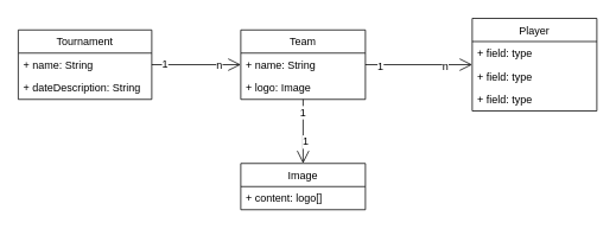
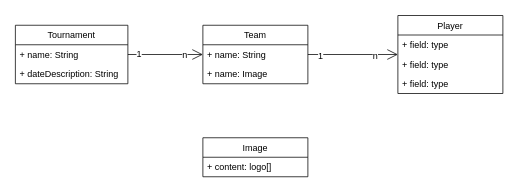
- <mxCell id="7" value="+ logo: Image" style="text;strokeColor=none;fillColor=none;align=left;verticalAlign=top;spacingLeft=4;spacingRight=4;overflow=hidden;rotatable=0;points=[[0,0.5],[1,0.5]];portConstraint=eastwest;" vertex="1" parent="5"><mxGeometry y="52" width="140" height="26" as="geometry" /></mxCell>
+ <mxCell id="7" value="+ name: Image" style="text;strokeColor=none;fillColor=none;align=left;verticalAlign=top;spacingLeft=4;spacingRight=4;overflow=hidden;rotatable=0;points=[[0,0.5],[1,0.5]];portConstraint=eastwest;" vertex="1" parent="5"><mxGeometry y="52" width="140" height="26" as="geometry" /></mxCell>
- <mxCell id="20" value="" style="endArrow=open;endFill=1;endSize=12;html=1;entryX=0.5;entryY=0;entryDx=0;entryDy=0;" edge="1" parent="1" source="5" target="12"><mxGeometry width="160" relative="1" as="geometry"><mxPoint x="20" y="263" as="sourcePoint" /><mxPoint x="180" y="263" as="targetPoint" /></mxGeometry></mxCell>
- <mxCell id="21" value="1" style="text;html=1;resizable=0;points=[];align=center;verticalAlign=middle;labelBackgroundColor=#ffffff;" vertex="1" connectable="0" parent="20"><mxGeometry x="-0.611" y="-1" relative="1" as="geometry"><mxPoint as="offset" /></mxGeometry></mxCell>
- <mxCell id="22" value="1" style="text;html=1;resizable=0;points=[];align=center;verticalAlign=middle;labelBackgroundColor=#ffffff;" vertex="1" connectable="0" parent="20"><mxGeometry x="0.444" y="2" relative="1" as="geometry"><mxPoint y="-5" as="offset" /></mxGeometry></mxCell>
